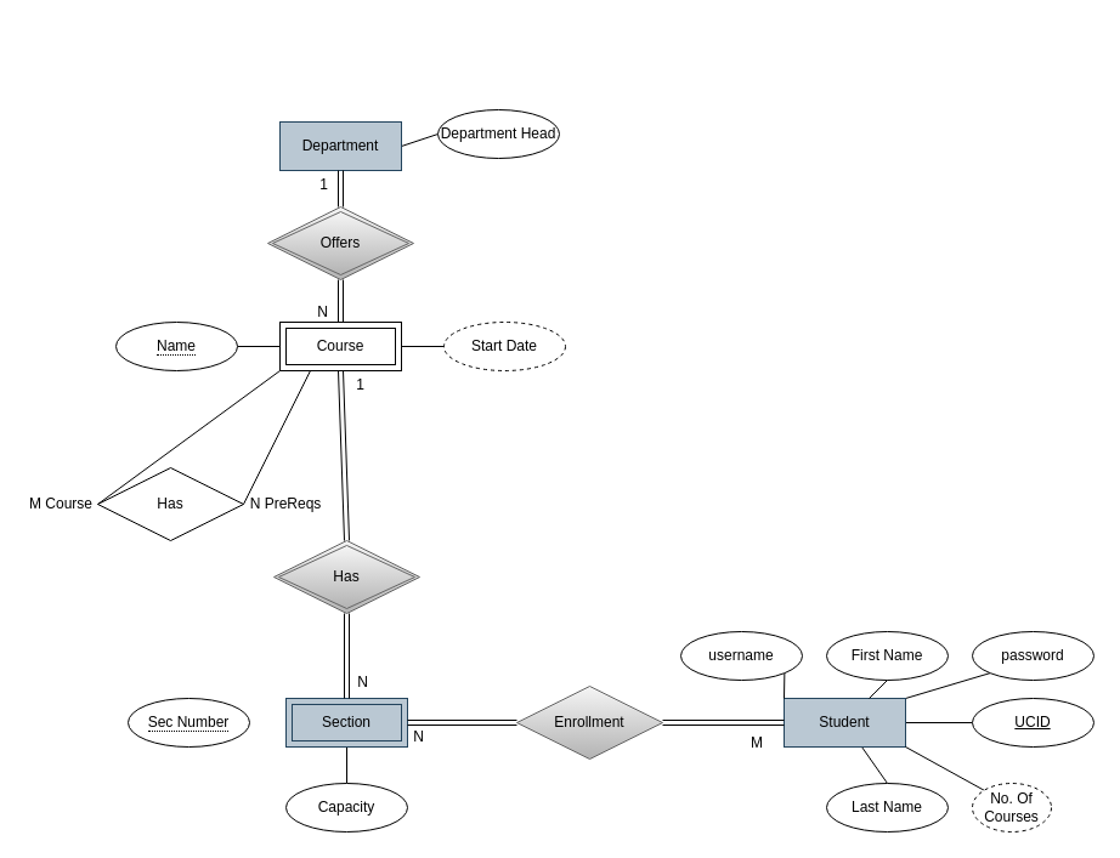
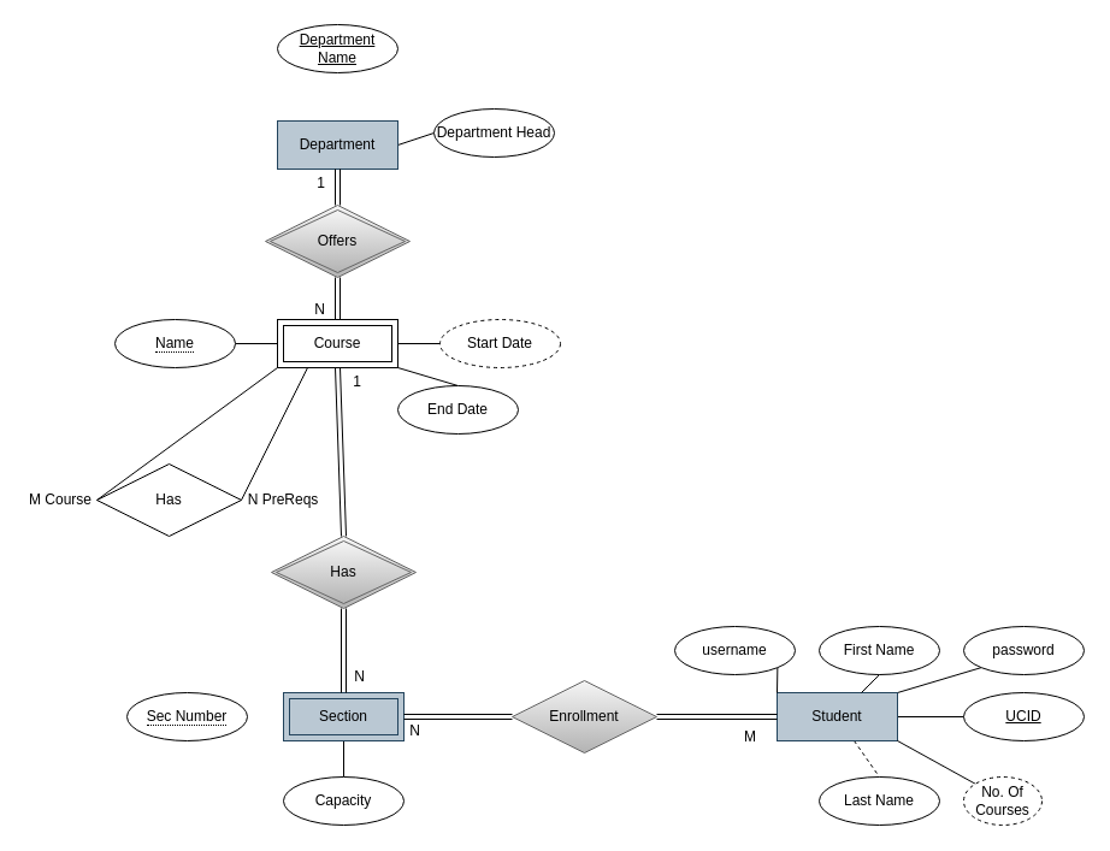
+ <mxCell id="45" value="Department Name" style="ellipse;whiteSpace=wrap;html=1;align=center;fontStyle=4" parent="1" vertex="1"><mxGeometry x="230" width="100" height="40" as="geometry" y="20" /></mxCell>
+ <mxCell id="27" style="rounded=0;orthogonalLoop=1;jettySize=auto;html=1;exitX=1;exitY=1;exitDx=0;exitDy=0;entryX=0.5;entryY=0;entryDx=0;entryDy=0;endArrow=none;endFill=0;" parent="1" source="40" target="34" edge="1"><mxGeometry relative="1" as="geometry"><mxPoint x="330" y="305" as="sourcePoint" /></mxGeometry></mxCell>
+ <mxCell id="34" value="End Date" style="ellipse;whiteSpace=wrap;html=1;align=center;" parent="1" vertex="1"><mxGeometry x="330" y="320" width="100" height="40" as="geometry" /></mxCell>
- <mxCell id="5" style="edgeStyle=none;rounded=0;orthogonalLoop=1;jettySize=auto;html=1;entryX=0.5;entryY=0;entryDx=0;entryDy=0;endArrow=none;endFill=0;" parent="1" source="7" target="47" edge="1"><mxGeometry relative="1" as="geometry" /></mxCell>
+ <mxCell id="5" style="edgeStyle=none;rounded=0;orthogonalLoop=1;jettySize=auto;html=1;entryX=0.5;entryY=0;entryDx=0;entryDy=0;endArrow=none;endFill=0;dashed=1;" parent="1" source="7" target="47" edge="1"><mxGeometry relative="1" as="geometry" /></mxCell>
